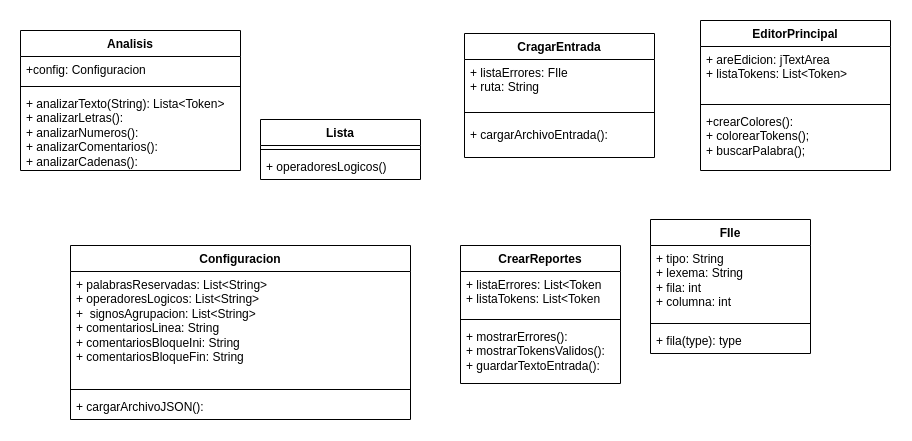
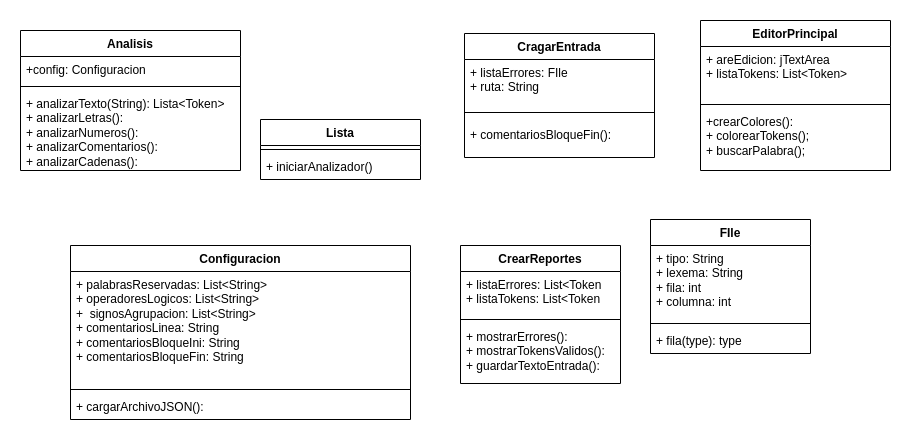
- <mxCell id="20" value="+ cargarArchivoEntrada():" style="text;strokeColor=none;fillColor=none;align=left;verticalAlign=top;spacingLeft=4;spacingRight=4;overflow=hidden;rotatable=0;points=[[0,0.5],[1,0.5]];portConstraint=eastwest;whiteSpace=wrap;html=1;" parent="17" vertex="1"><mxGeometry y="88" width="190" height="36" as="geometry" /></mxCell>
+ <mxCell id="20" value="+ comentariosBloqueFin():" style="text;strokeColor=none;fillColor=none;align=left;verticalAlign=top;spacingLeft=4;spacingRight=4;overflow=hidden;rotatable=0;points=[[0,0.5],[1,0.5]];portConstraint=eastwest;whiteSpace=wrap;html=1;" parent="17" vertex="1"><mxGeometry y="88" width="190" height="36" as="geometry" /></mxCell>
- <mxCell id="4" value="+ operadoresLogicos()" style="text;strokeColor=none;fillColor=none;align=left;verticalAlign=top;spacingLeft=4;spacingRight=4;overflow=hidden;rotatable=0;points=[[0,0.5],[1,0.5]];portConstraint=eastwest;whiteSpace=wrap;html=1;" parent="2" vertex="1"><mxGeometry y="34" width="160" height="26" as="geometry" /></mxCell>
+ <mxCell id="4" value="+ iniciarAnalizador()" style="text;strokeColor=none;fillColor=none;align=left;verticalAlign=top;spacingLeft=4;spacingRight=4;overflow=hidden;rotatable=0;points=[[0,0.5],[1,0.5]];portConstraint=eastwest;whiteSpace=wrap;html=1;" parent="2" vertex="1"><mxGeometry y="34" width="160" height="26" as="geometry" /></mxCell>
